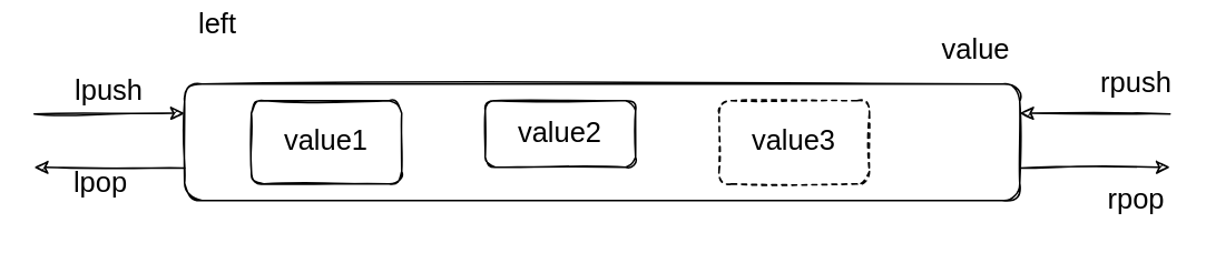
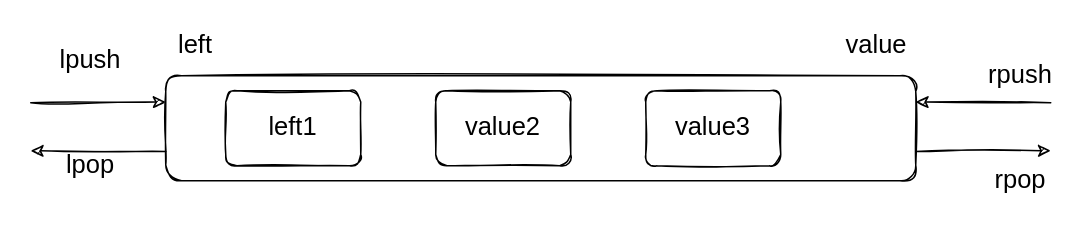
- <mxCell id="15" value="left" style="text;html=1;strokeColor=none;fillColor=none;align=center;verticalAlign=middle;whiteSpace=wrap;rounded=0;fontSize=17;" vertex="1" parent="1"><mxGeometry x="110" y="5" width="40" height="20" as="geometry" /></mxCell>
+ <mxCell id="15" value="left" style="text;html=1;strokeColor=none;fillColor=none;align=center;verticalAlign=middle;whiteSpace=wrap;rounded=0;fontSize=17;" vertex="1" parent="1"><mxGeometry x="110" y="20" width="40" height="20" as="geometry" /></mxCell>
- <mxCell id="12" value="lpush" style="text;html=1;strokeColor=none;fillColor=none;align=center;verticalAlign=middle;whiteSpace=wrap;rounded=0;sketch=1;fontSize=17;" vertex="1" parent="1"><mxGeometry x="45" y="45" width="40" height="20" as="geometry" /></mxCell>
+ <mxCell id="12" value="lpush" style="text;html=1;strokeColor=none;fillColor=none;align=center;verticalAlign=middle;whiteSpace=wrap;rounded=0;sketch=1;fontSize=17;" vertex="1" parent="1"><mxGeometry x="40" y="30" width="40" height="20" as="geometry" /></mxCell>
- <mxCell id="4" value="value2" style="rounded=1;whiteSpace=wrap;html=1;sketch=1;fontSize=17;" vertex="1" parent="1"><mxGeometry x="290" y="60" width="90" height="40" as="geometry" /></mxCell>
+ <mxCell id="4" value="value2" style="rounded=1;whiteSpace=wrap;html=1;sketch=1;fontSize=17;" vertex="1" parent="1"><mxGeometry x="290" y="60" width="90" height="50" as="geometry" /></mxCell>
- <mxCell id="3" value="value1" style="rounded=1;whiteSpace=wrap;html=1;sketch=1;fontSize=17;" vertex="1" parent="1"><mxGeometry y="60" width="90" height="50" as="geometry" x="150" /></mxCell>
+ <mxCell id="3" value="left1" style="rounded=1;whiteSpace=wrap;html=1;sketch=1;fontSize=17;" vertex="1" parent="1"><mxGeometry y="60" width="90" height="50" as="geometry" x="150" /></mxCell>
- <mxCell id="5" value="value3" style="rounded=1;whiteSpace=wrap;html=1;sketch=1;fontSize=17;dashed=1;" vertex="1" parent="1"><mxGeometry x="430" y="60" width="90" height="50" as="geometry" /></mxCell>
+ <mxCell id="5" value="value3" style="rounded=1;whiteSpace=wrap;html=1;sketch=1;fontSize=17;" vertex="1" parent="1"><mxGeometry x="430" y="60" width="90" height="50" as="geometry" /></mxCell>
